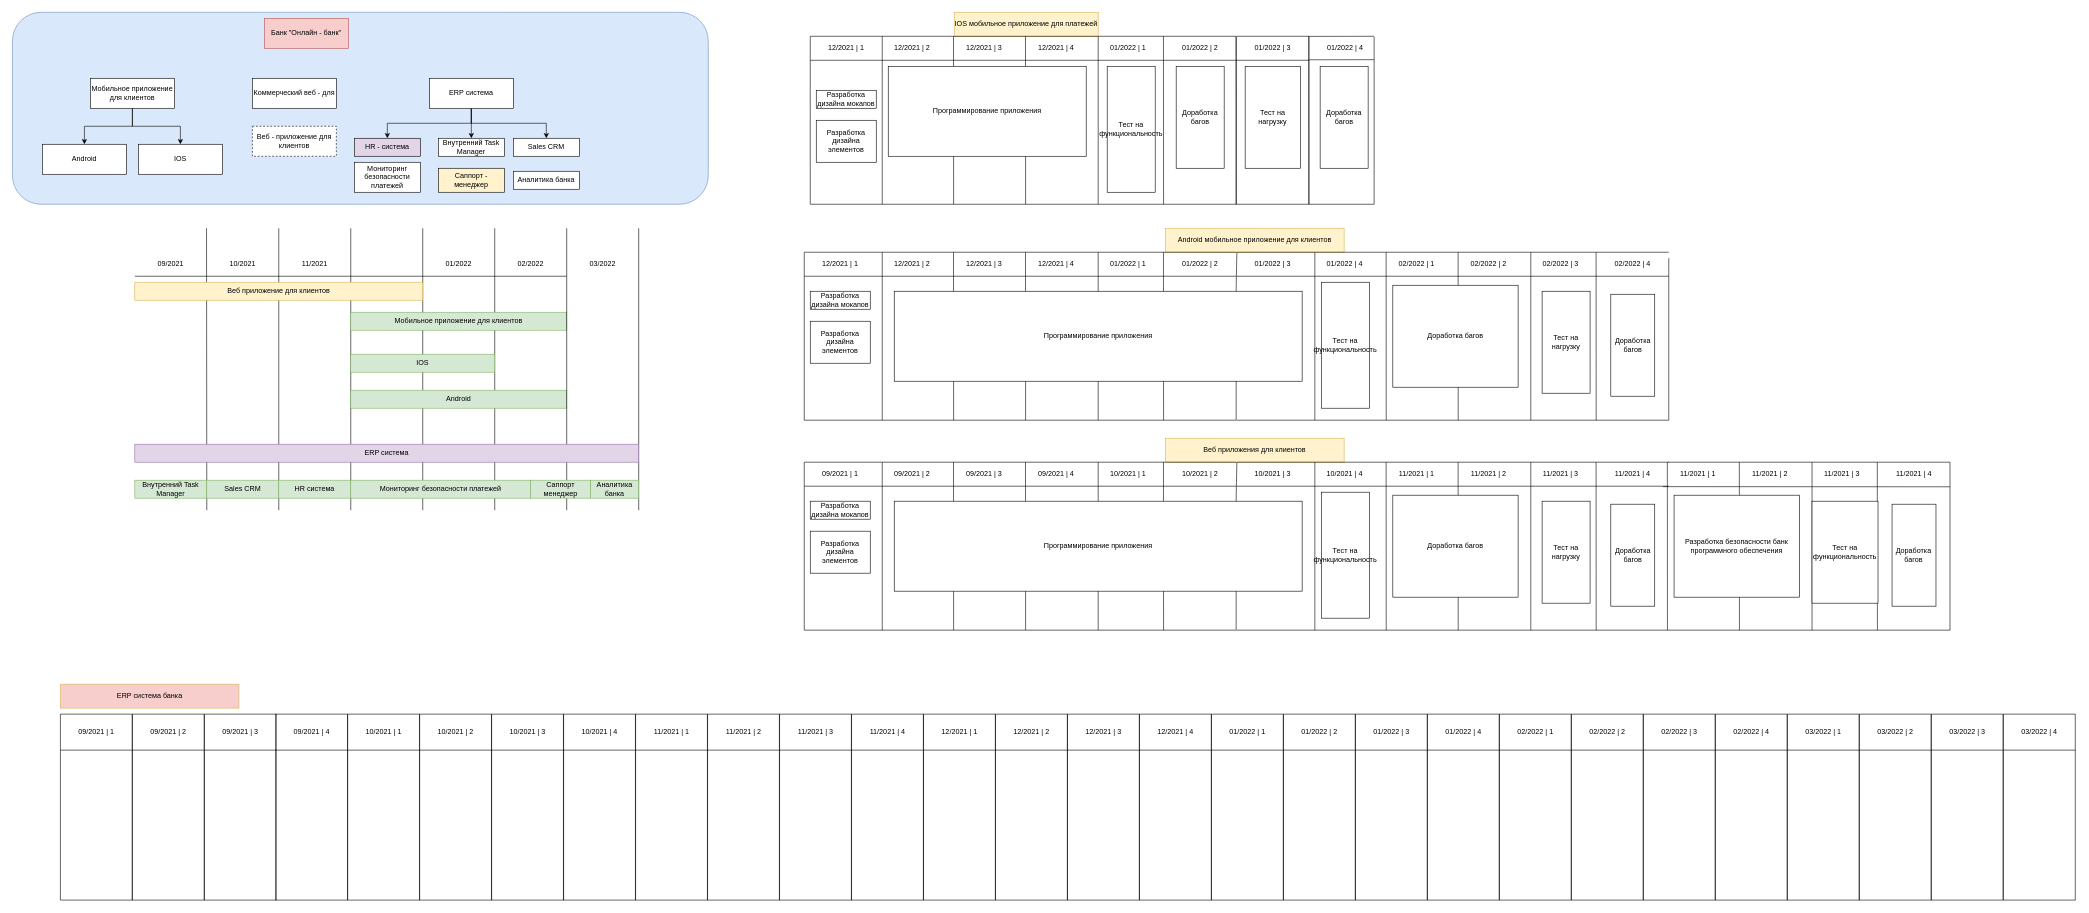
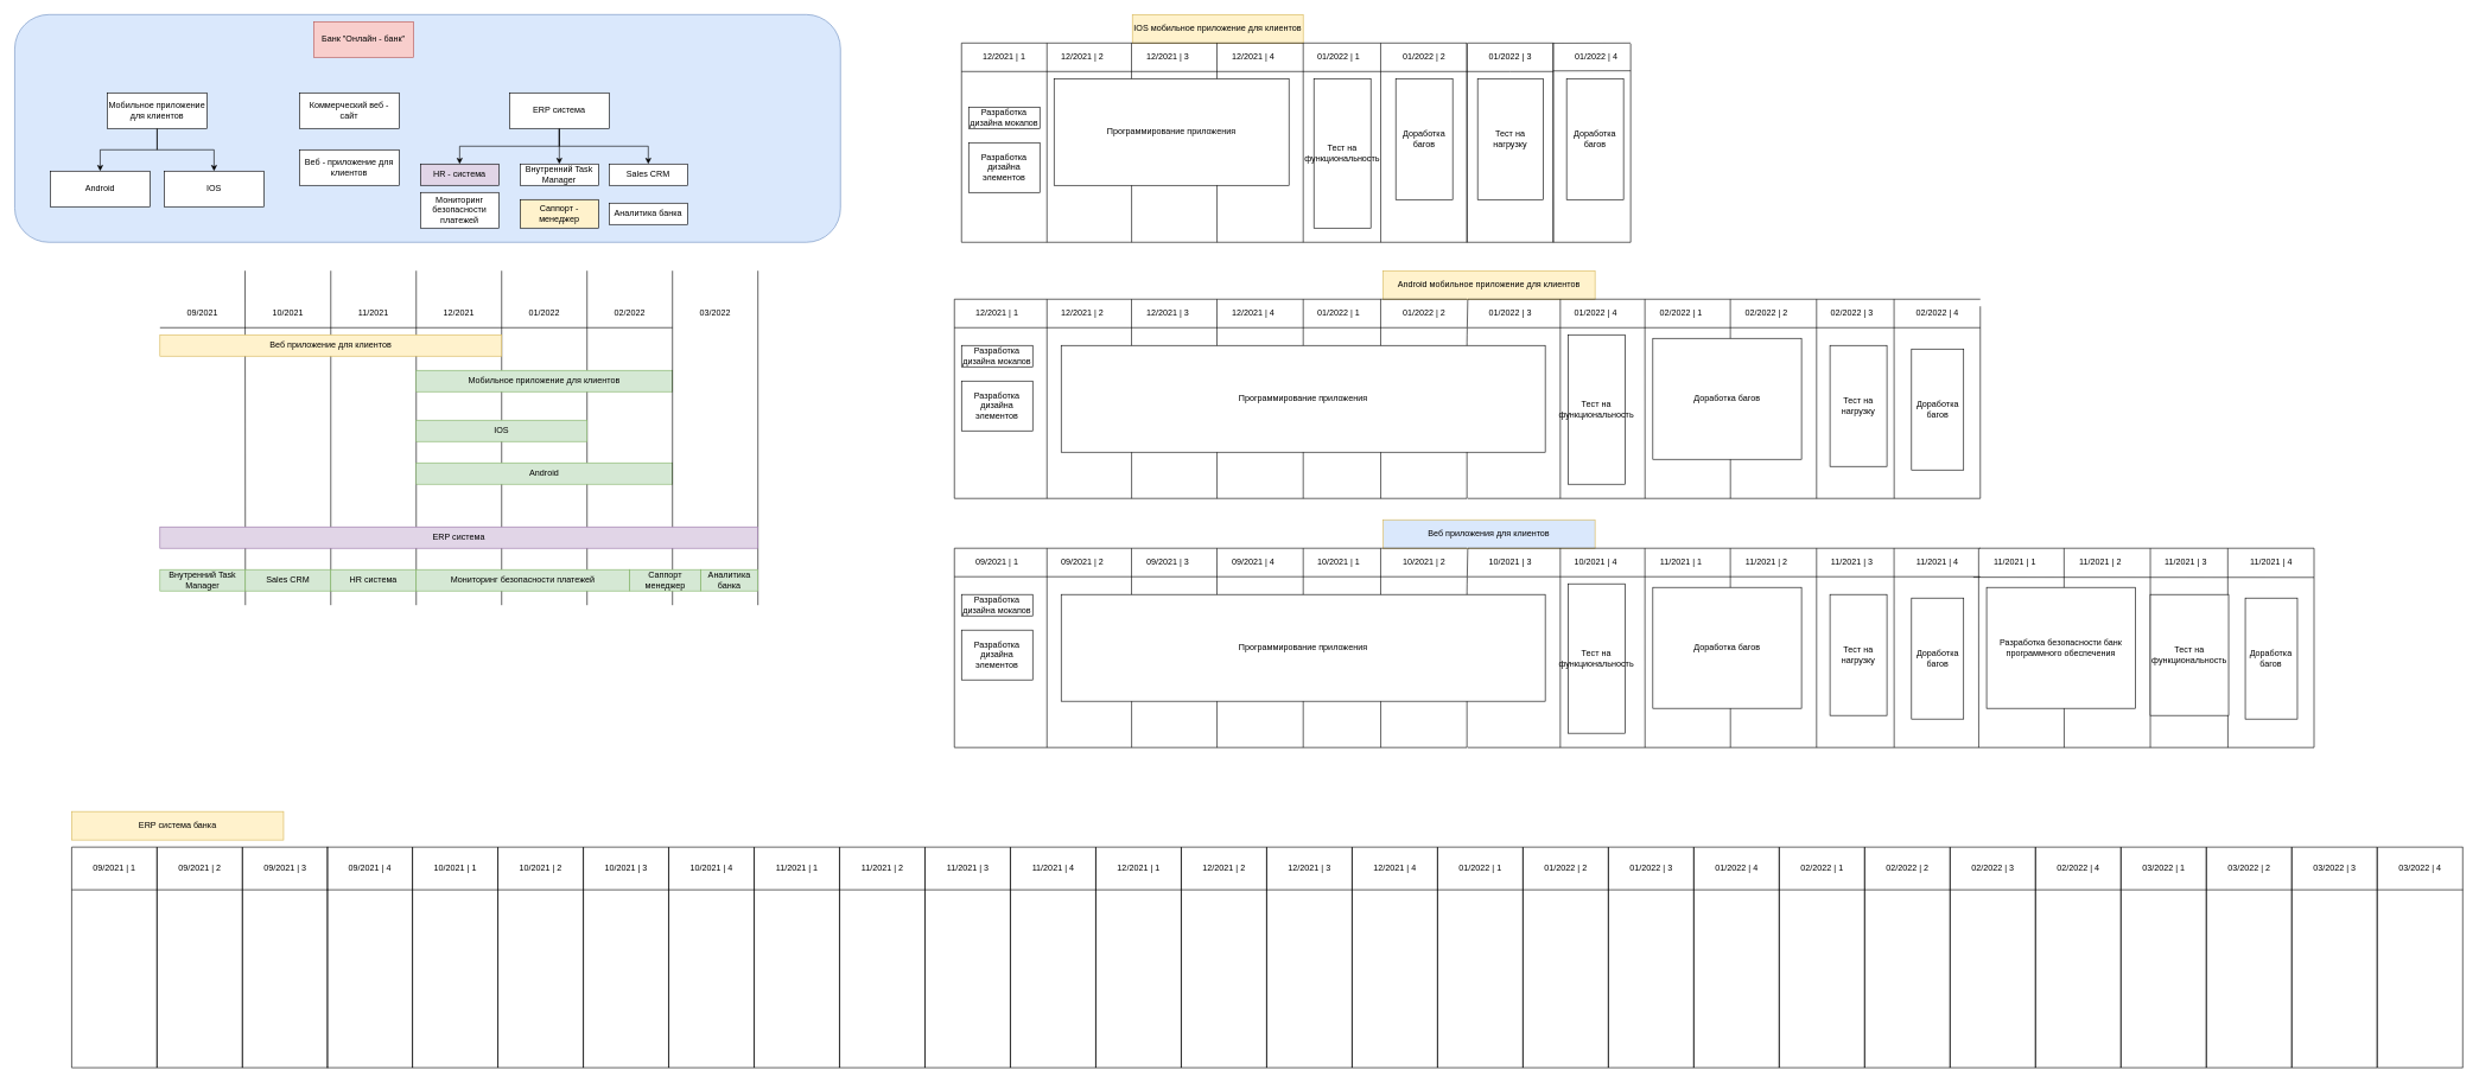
- <mxCell id="47" value="IOS мобильное приложение для платежей" style="rounded=0;whiteSpace=wrap;html=1;fillColor=#fff2cc;strokeColor=#d6b656;" vertex="1" parent="1"><mxGeometry x="1590" width="240" height="40" as="geometry" y="20" /></mxCell>
+ <mxCell id="47" value="IOS мобильное приложение для клиентов" style="rounded=0;whiteSpace=wrap;html=1;fillColor=#fff2cc;strokeColor=#d6b656;" vertex="1" parent="1"><mxGeometry x="1590" width="240" height="40" as="geometry" y="20" /></mxCell>
- <mxCell id="7" value="Коммерческий веб - для" style="rounded=0;whiteSpace=wrap;html=1;" vertex="1" parent="1"><mxGeometry x="420" y="130" width="140" height="50" as="geometry" /></mxCell>
+ <mxCell id="7" value="Коммерческий веб - сайт" style="rounded=0;whiteSpace=wrap;html=1;" vertex="1" parent="1"><mxGeometry x="420" y="130" width="140" height="50" as="geometry" /></mxCell>
- <mxCell id="17" value="Веб - приложение для клиентов" style="rounded=0;whiteSpace=wrap;html=1;dashed=1;" vertex="1" parent="1"><mxGeometry x="420" y="210" width="140" height="50" as="geometry" /></mxCell>
+ <mxCell id="17" value="Веб - приложение для клиентов" style="rounded=0;whiteSpace=wrap;html=1;" vertex="1" parent="1"><mxGeometry x="420" y="210" width="140" height="50" as="geometry" /></mxCell>
+ <mxCell id="31" value="12/2021" style="text;html=1;strokeColor=none;fillColor=none;align=center;verticalAlign=middle;whiteSpace=wrap;rounded=0;" vertex="1" parent="1"><mxGeometry x="584" y="420" width="120" height="40" as="geometry" /></mxCell>
- <mxCell id="121" value="Веб приложения для клиентов" style="rounded=0;whiteSpace=wrap;html=1;fillColor=#fff2cc;strokeColor=#d6b656;" vertex="1" parent="1"><mxGeometry x="1942.36" y="730" width="297.64" height="40" as="geometry" /></mxCell>
+ <mxCell id="121" value="Веб приложения для клиентов" style="rounded=0;whiteSpace=wrap;html=1;fillColor=#dae8fc;strokeColor=#d6b656;" vertex="1" parent="1"><mxGeometry x="1942.36" y="730" width="297.64" height="40" as="geometry" /></mxCell>
- <mxCell id="173" value="ERP система банка" style="rounded=0;whiteSpace=wrap;html=1;fillColor=#f8cecc;strokeColor=#d6b656;" vertex="1" parent="1"><mxGeometry x="100" y="1140" width="297.64" height="40" as="geometry" /></mxCell>
+ <mxCell id="173" value="ERP система банка" style="rounded=0;whiteSpace=wrap;html=1;fillColor=#fff2cc;strokeColor=#d6b656;" vertex="1" parent="1"><mxGeometry x="100" y="1140" width="297.64" height="40" as="geometry" /></mxCell>
